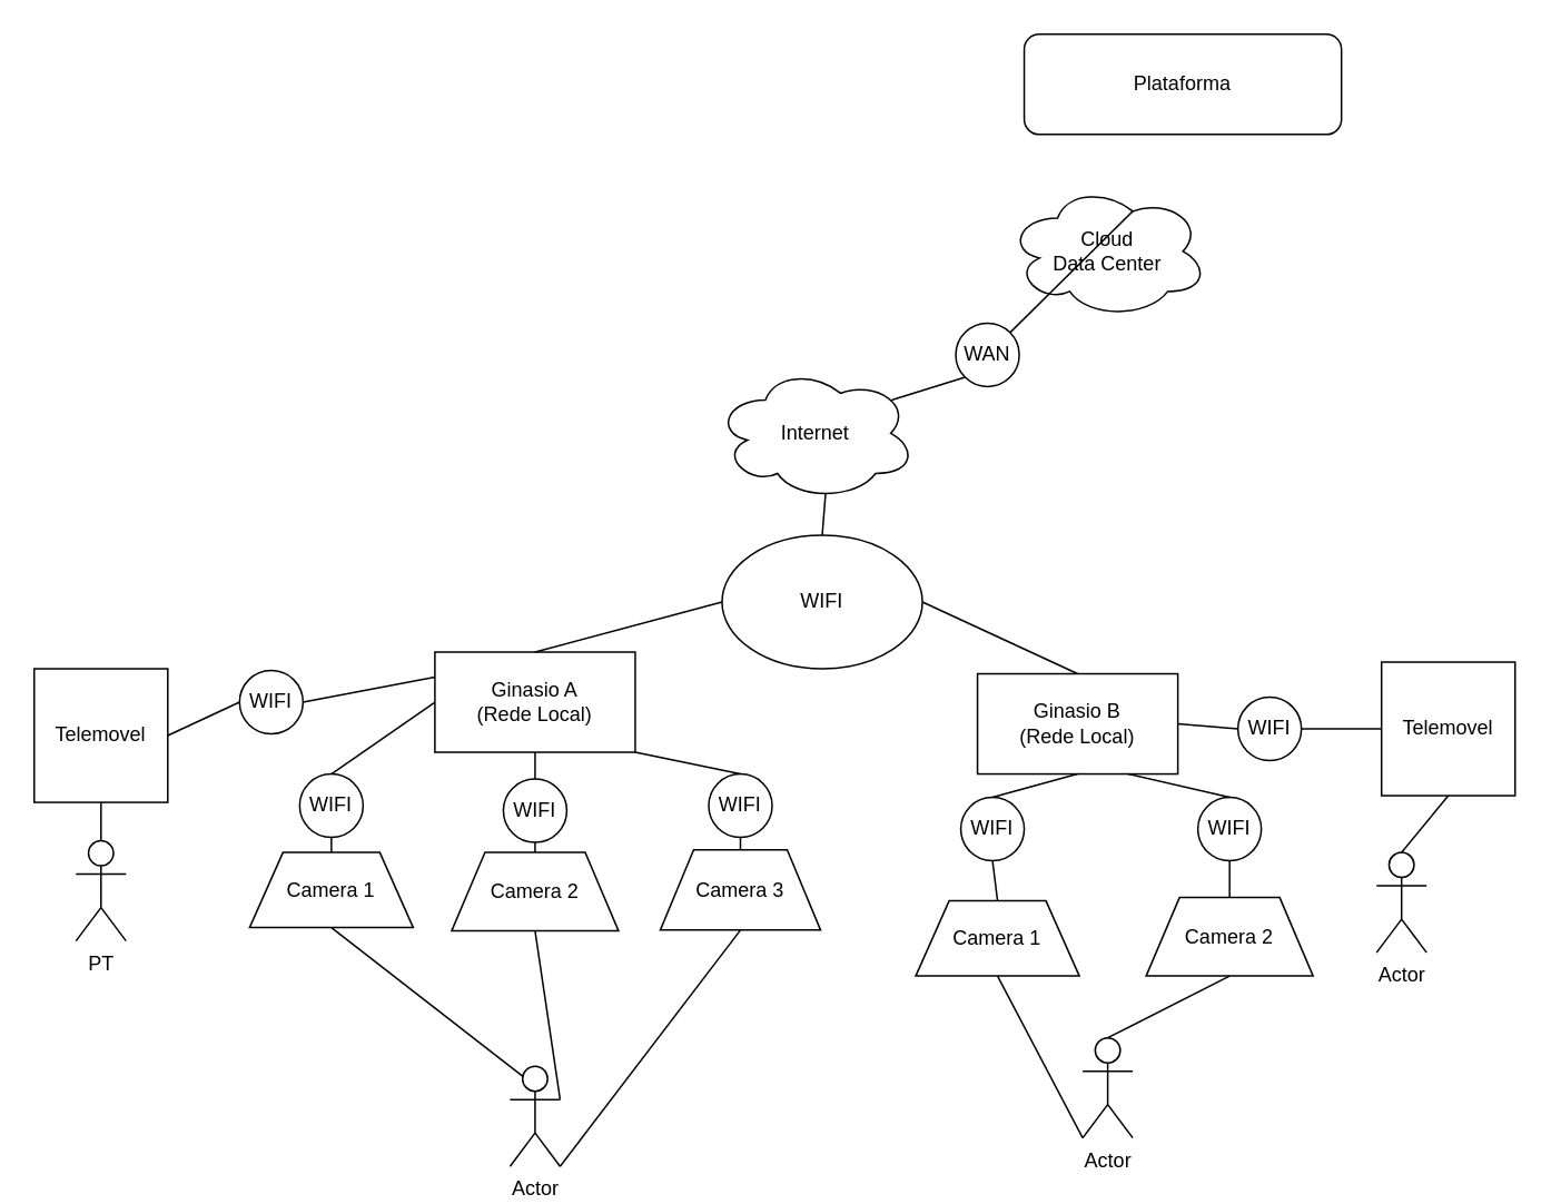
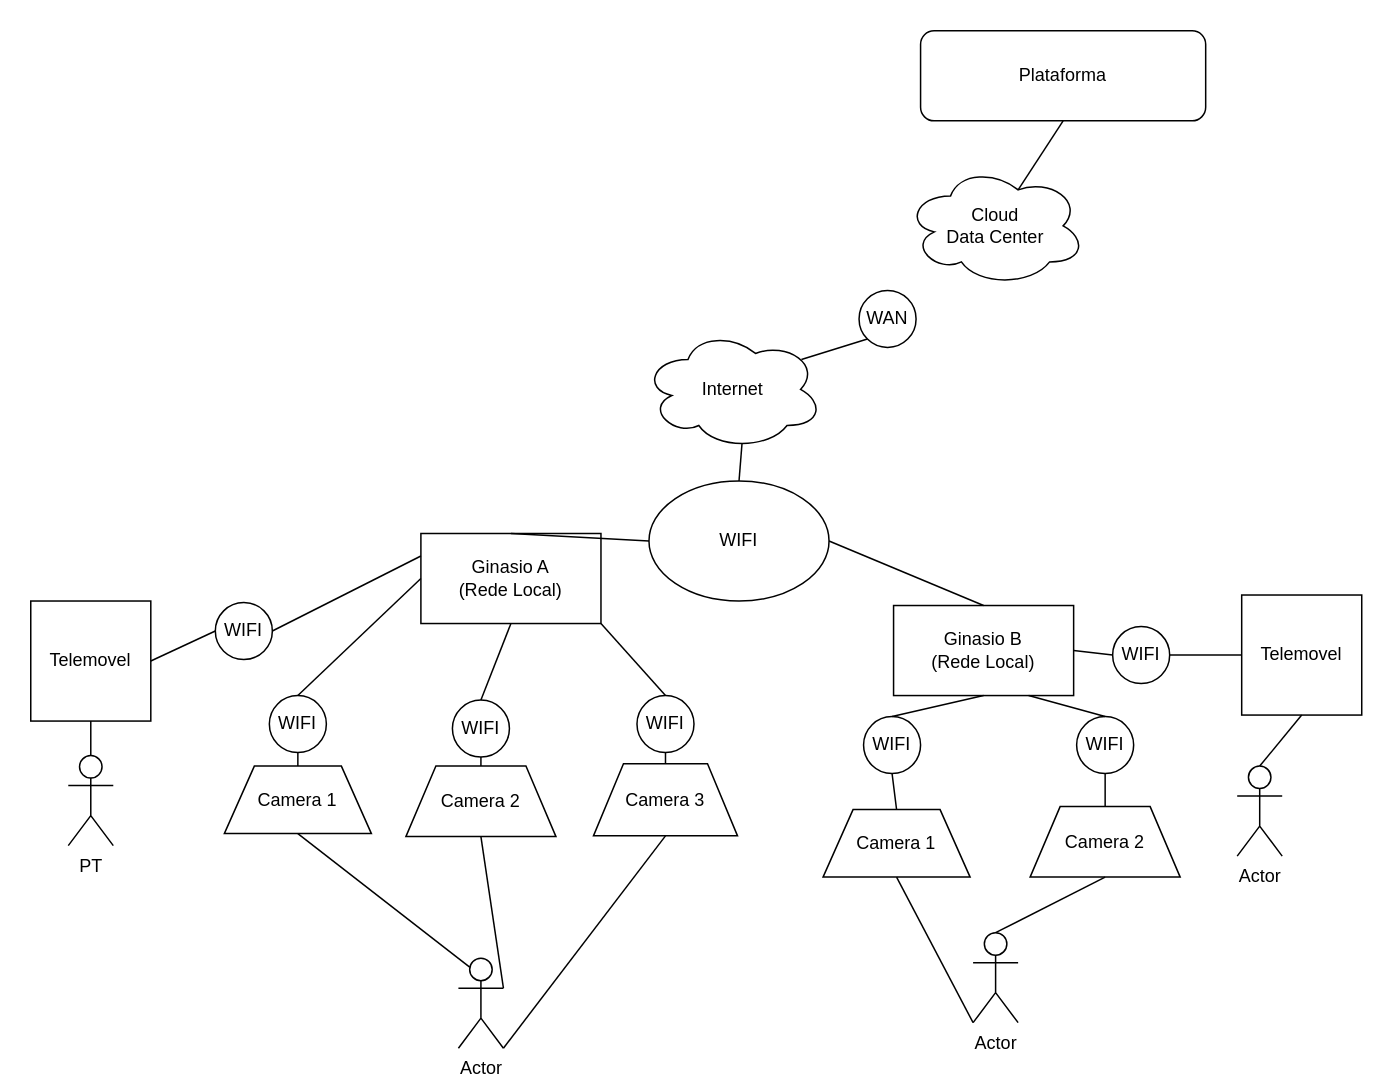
- <mxCell id="28" value="" style="endArrow=none;html=1;rounded=0;exitX=0.625;exitY=0.2;exitDx=0;exitDy=0;exitPerimeter=0;" parent="1" source="10" target="51" edge="1"><mxGeometry width="50" height="50" relative="1" as="geometry"><mxPoint x="645" y="137" as="sourcePoint" /><mxPoint x="650" y="83" as="targetPoint" /></mxGeometry></mxCell>
+ <mxCell id="28" value="" style="endArrow=none;html=1;rounded=0;exitX=0.625;exitY=0.2;exitDx=0;exitDy=0;exitPerimeter=0;entryX=0.5;entryY=1;entryDx=0;entryDy=0;" parent="1" source="10" target="27" edge="1"><mxGeometry width="50" height="50" relative="1" as="geometry"><mxPoint x="645" y="137" as="sourcePoint" /><mxPoint x="650" y="83" as="targetPoint" /></mxGeometry></mxCell>
- <mxCell id="2" value="Ginasio A&lt;br&gt;(Rede Local)" style="whiteSpace=wrap;html=1;" parent="1" vertex="1"><mxGeometry x="260" y="390" width="120" height="60" as="geometry" /></mxCell>
+ <mxCell id="2" value="Ginasio A&lt;br&gt;(Rede Local)" style="whiteSpace=wrap;html=1;" parent="1" vertex="1"><mxGeometry x="280" y="355" width="120" height="60" as="geometry" /></mxCell>
- <mxCell id="3" value="Ginasio B&lt;div&gt;(Rede Local)&lt;/div&gt;" style="rounded=0;whiteSpace=wrap;html=1;" parent="1" vertex="1"><mxGeometry x="585" y="403" width="120" height="60" as="geometry" /></mxCell>
+ <mxCell id="3" value="Ginasio B&lt;div&gt;(Rede Local)&lt;/div&gt;" style="rounded=0;whiteSpace=wrap;html=1;" parent="1" vertex="1"><mxGeometry x="595" y="403" width="120" height="60" as="geometry" /></mxCell>
